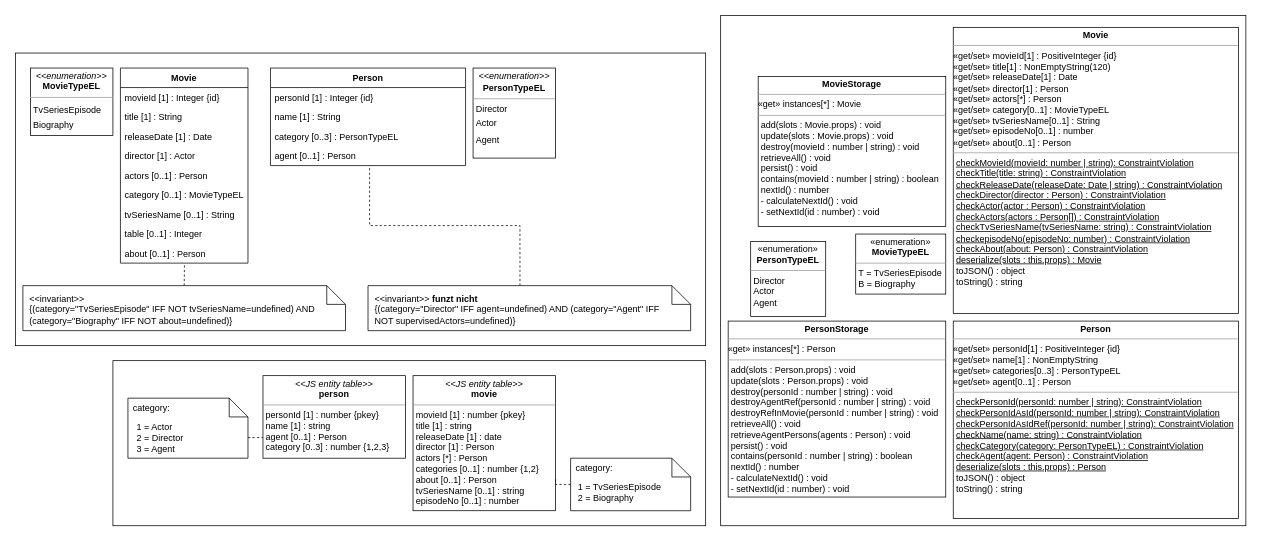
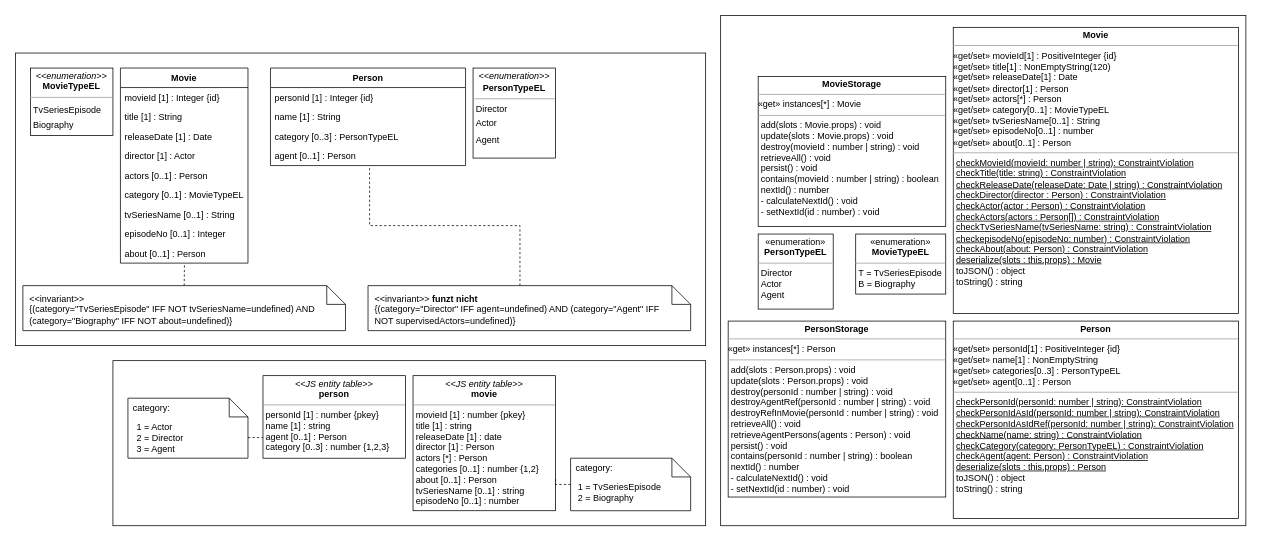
- <mxCell id="13" value="table [0..1] : Integer" style="text;strokeColor=none;fillColor=none;align=left;verticalAlign=top;spacingLeft=4;spacingRight=4;overflow=hidden;rotatable=0;points=[[0,0.5],[1,0.5]];portConstraint=eastwest;" parent="5" vertex="1"><mxGeometry y="208" width="170" height="26" as="geometry" /></mxCell>
+ <mxCell id="13" value="episodeNo [0..1] : Integer" style="text;strokeColor=none;fillColor=none;align=left;verticalAlign=top;spacingLeft=4;spacingRight=4;overflow=hidden;rotatable=0;points=[[0,0.5],[1,0.5]];portConstraint=eastwest;" parent="5" vertex="1"><mxGeometry y="208" width="170" height="26" as="geometry" /></mxCell>
- <mxCell id="32" value="&lt;p style=&quot;margin: 0px ; margin-top: 4px ; text-align: center&quot;&gt;«enumeration»&lt;br&gt;&lt;b&gt;PersonTypeEL&lt;/b&gt;&lt;/p&gt;&lt;hr size=&quot;1&quot;&gt;&lt;p style=&quot;margin: 0px ; margin-left: 4px&quot;&gt;Director&lt;/p&gt;&lt;p style=&quot;margin: 0px ; margin-left: 4px&quot;&gt;Actor&lt;/p&gt;&lt;p style=&quot;margin: 0px ; margin-left: 4px&quot;&gt;Agent&lt;/p&gt;" style="verticalAlign=top;align=left;overflow=fill;fontSize=12;fontFamily=Helvetica;html=1;" parent="1" vertex="1"><mxGeometry x="1000" y="321.25" width="100" height="100" as="geometry" /></mxCell>
+ <mxCell id="32" value="&lt;p style=&quot;margin: 0px ; margin-top: 4px ; text-align: center&quot;&gt;«enumeration»&lt;br&gt;&lt;b&gt;PersonTypeEL&lt;/b&gt;&lt;/p&gt;&lt;hr size=&quot;1&quot;&gt;&lt;p style=&quot;margin: 0px ; margin-left: 4px&quot;&gt;Director&lt;/p&gt;&lt;p style=&quot;margin: 0px ; margin-left: 4px&quot;&gt;Actor&lt;/p&gt;&lt;p style=&quot;margin: 0px ; margin-left: 4px&quot;&gt;Agent&lt;/p&gt;" style="verticalAlign=top;align=left;overflow=fill;fontSize=12;fontFamily=Helvetica;html=1;" parent="1" vertex="1"><mxGeometry x="1010" y="311.25" width="100" height="100" as="geometry" /></mxCell>
